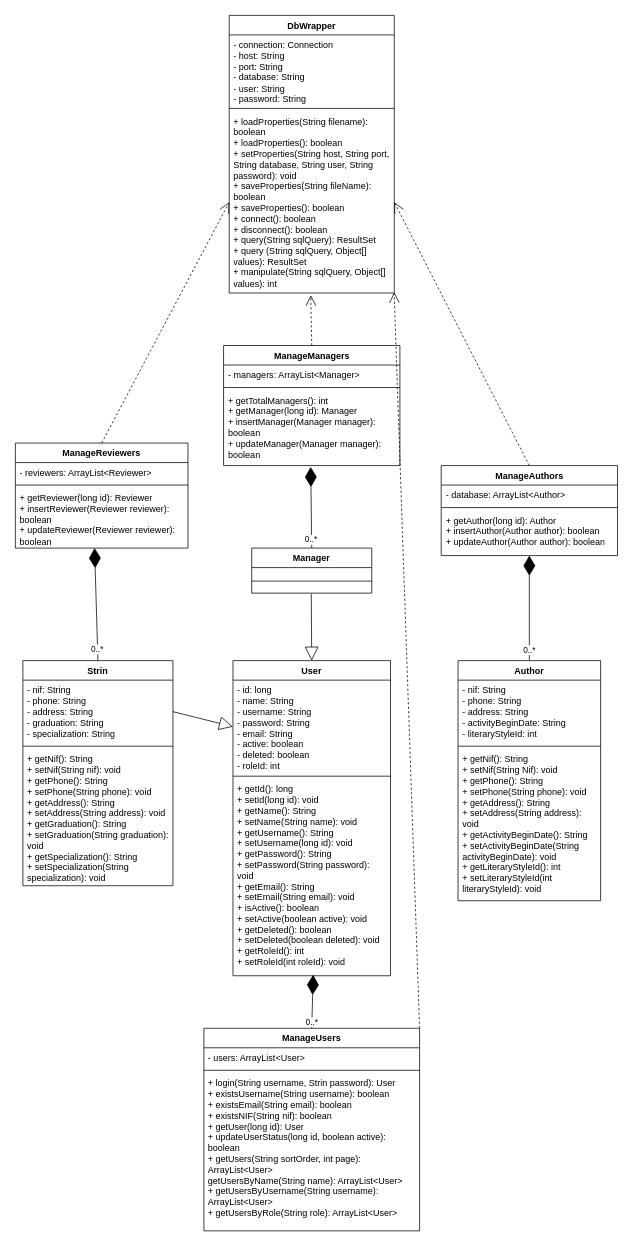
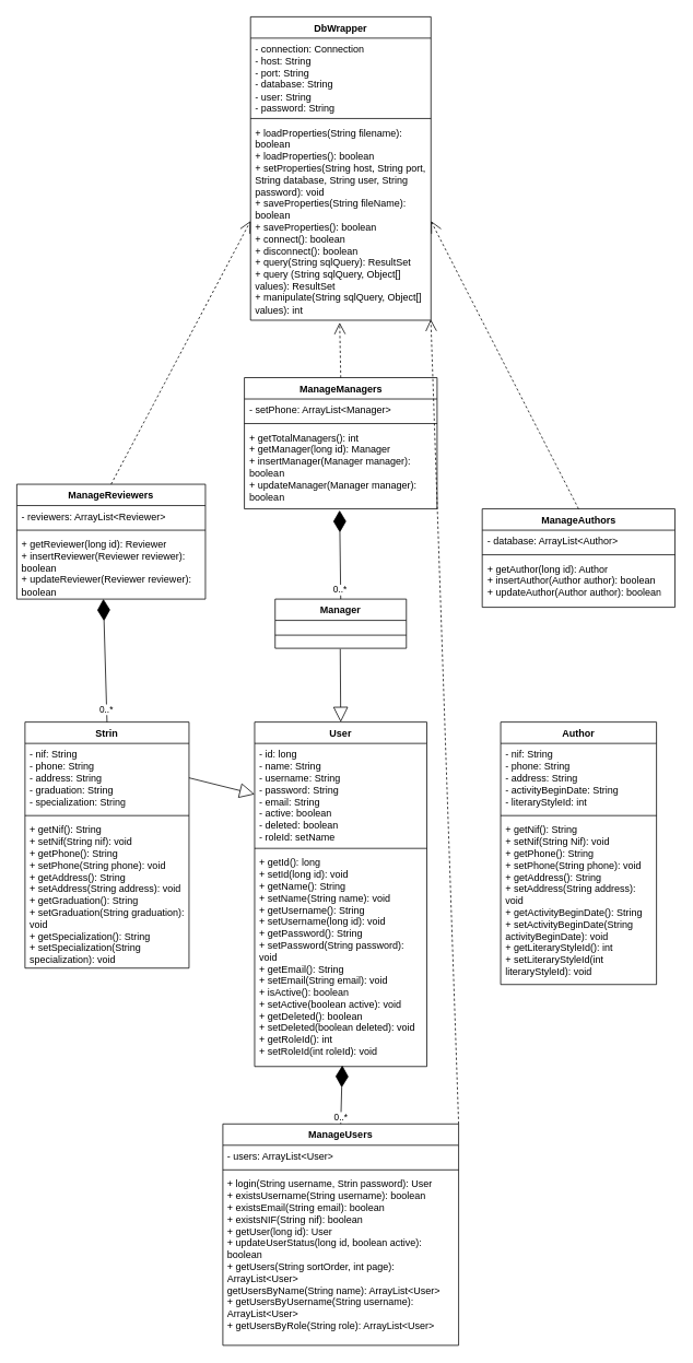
- <mxCell id="25" value="- managers: ArrayList&amp;lt;Manager&amp;gt;" style="text;strokeColor=none;fillColor=none;align=left;verticalAlign=top;spacingLeft=4;spacingRight=4;overflow=hidden;rotatable=0;points=[[0,0.5],[1,0.5]];portConstraint=eastwest;whiteSpace=wrap;html=1;" vertex="1" parent="24"><mxGeometry y="26" width="235" height="26" as="geometry" /></mxCell>
+ <mxCell id="25" value="- setPhone: ArrayList&amp;lt;Manager&amp;gt;" style="text;strokeColor=none;fillColor=none;align=left;verticalAlign=top;spacingLeft=4;spacingRight=4;overflow=hidden;rotatable=0;points=[[0,0.5],[1,0.5]];portConstraint=eastwest;whiteSpace=wrap;html=1;" vertex="1" parent="24"><mxGeometry y="26" width="235" height="26" as="geometry" /></mxCell>
- <mxCell id="40" value="" style="endArrow=diamondThin;endFill=1;endSize=24;html=1;rounded=0;exitX=0.5;exitY=0;exitDx=0;exitDy=0;" edge="1" parent="1" source="6" target="35"><mxGeometry width="160" relative="1" as="geometry"><mxPoint x="707" y="890" as="sourcePoint" /><mxPoint x="703" y="740" as="targetPoint" /></mxGeometry></mxCell>
- <mxCell id="41" value="0..*" style="edgeLabel;html=1;align=center;verticalAlign=middle;resizable=0;points=[];" vertex="1" connectable="0" parent="40"><mxGeometry x="-0.784" y="1" relative="1" as="geometry"><mxPoint as="offset" /></mxGeometry></mxCell>
- <mxCell id="3" value="- id: long&lt;br&gt;- name: String&lt;br&gt;- username: String&lt;br&gt;- password: String&lt;br&gt;- email: String&lt;br&gt;- active: boolean&lt;br&gt;- deleted: boolean&lt;br&gt;- roleId: int" style="text;strokeColor=none;fillColor=none;align=left;verticalAlign=top;spacingLeft=4;spacingRight=4;overflow=hidden;rotatable=0;points=[[0,0.5],[1,0.5]];portConstraint=eastwest;whiteSpace=wrap;html=1;" vertex="1" parent="2"><mxGeometry y="26" width="210" height="124" as="geometry" /></mxCell>
+ <mxCell id="3" value="- id: long&lt;br&gt;- name: String&lt;br&gt;- username: String&lt;br&gt;- password: String&lt;br&gt;- email: String&lt;br&gt;- active: boolean&lt;br&gt;- deleted: boolean&lt;br&gt;- roleId: setName" style="text;strokeColor=none;fillColor=none;align=left;verticalAlign=top;spacingLeft=4;spacingRight=4;overflow=hidden;rotatable=0;points=[[0,0.5],[1,0.5]];portConstraint=eastwest;whiteSpace=wrap;html=1;" vertex="1" parent="2"><mxGeometry y="26" width="210" height="124" as="geometry" /></mxCell>
